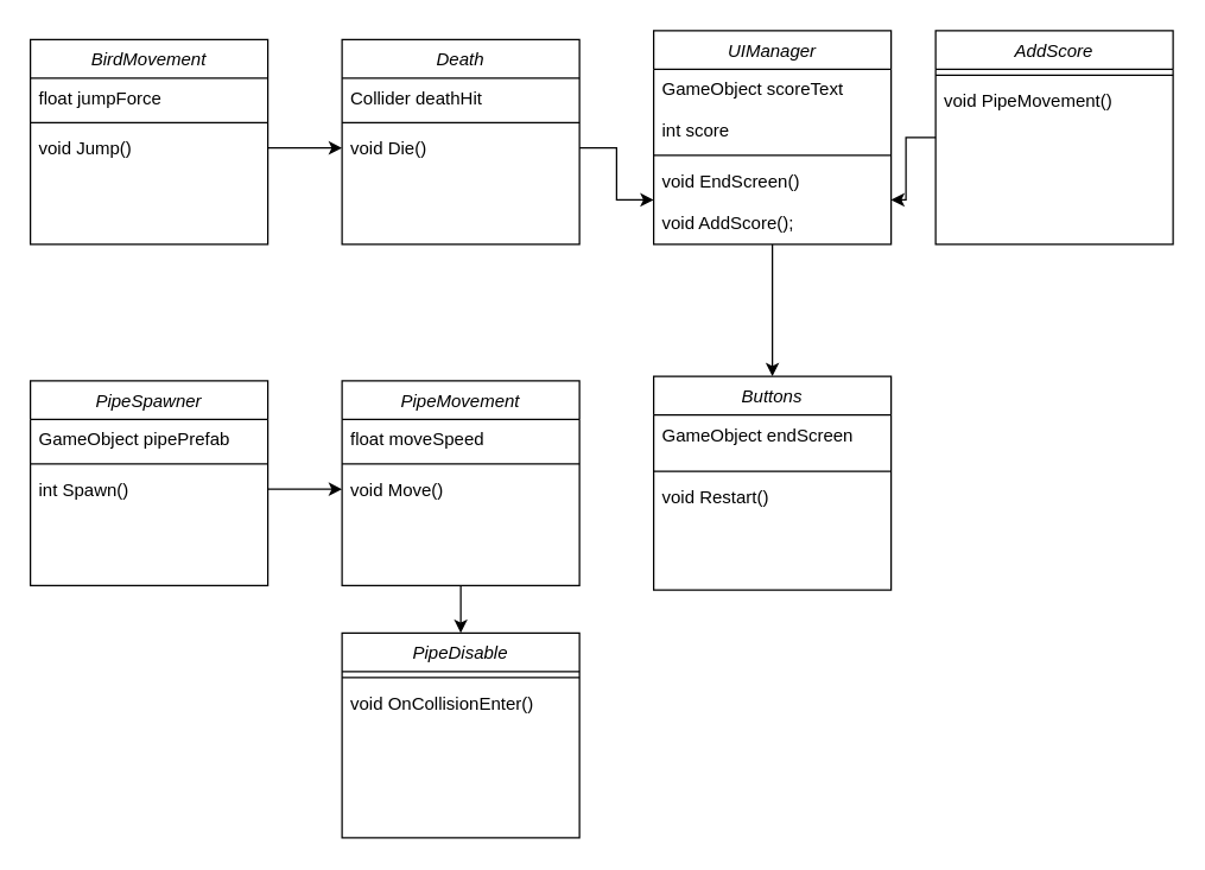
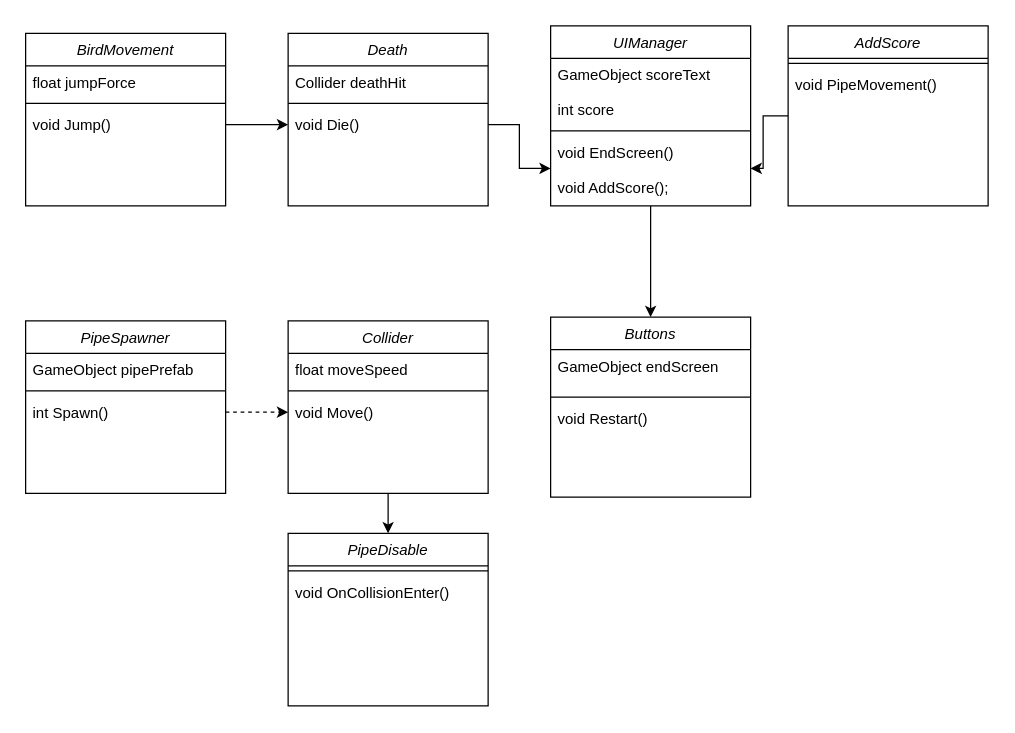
- <mxCell id="7" value="PipeMovement" style="swimlane;fontStyle=2;align=center;verticalAlign=top;childLayout=stackLayout;horizontal=1;startSize=26;horizontalStack=0;resizeParent=1;resizeLast=0;collapsible=1;marginBottom=0;rounded=0;shadow=0;strokeWidth=1;" parent="1" vertex="1"><mxGeometry x="230" y="256" width="160" height="138" as="geometry"><mxRectangle x="220" y="120" width="160" height="26" as="alternateBounds" /></mxGeometry></mxCell>
+ <mxCell id="7" value="Collider" style="swimlane;fontStyle=2;align=center;verticalAlign=top;childLayout=stackLayout;horizontal=1;startSize=26;horizontalStack=0;resizeParent=1;resizeLast=0;collapsible=1;marginBottom=0;rounded=0;shadow=0;strokeWidth=1;" parent="1" vertex="1"><mxGeometry x="230" y="256" width="160" height="138" as="geometry"><mxRectangle x="220" y="120" width="160" height="26" as="alternateBounds" /></mxGeometry></mxCell>
- <mxCell id="28" style="edgeStyle=orthogonalEdgeStyle;rounded=0;orthogonalLoop=1;jettySize=auto;html=1;entryX=0;entryY=0.5;entryDx=0;entryDy=0;" edge="1" parent="1" source="14" target="10"><mxGeometry relative="1" as="geometry" /></mxCell>
+ <mxCell id="28" style="edgeStyle=orthogonalEdgeStyle;rounded=0;orthogonalLoop=1;jettySize=auto;html=1;entryX=0;entryY=0.5;entryDx=0;entryDy=0;dashed=1;" edge="1" parent="1" source="14" target="10"><mxGeometry relative="1" as="geometry" /></mxCell>
